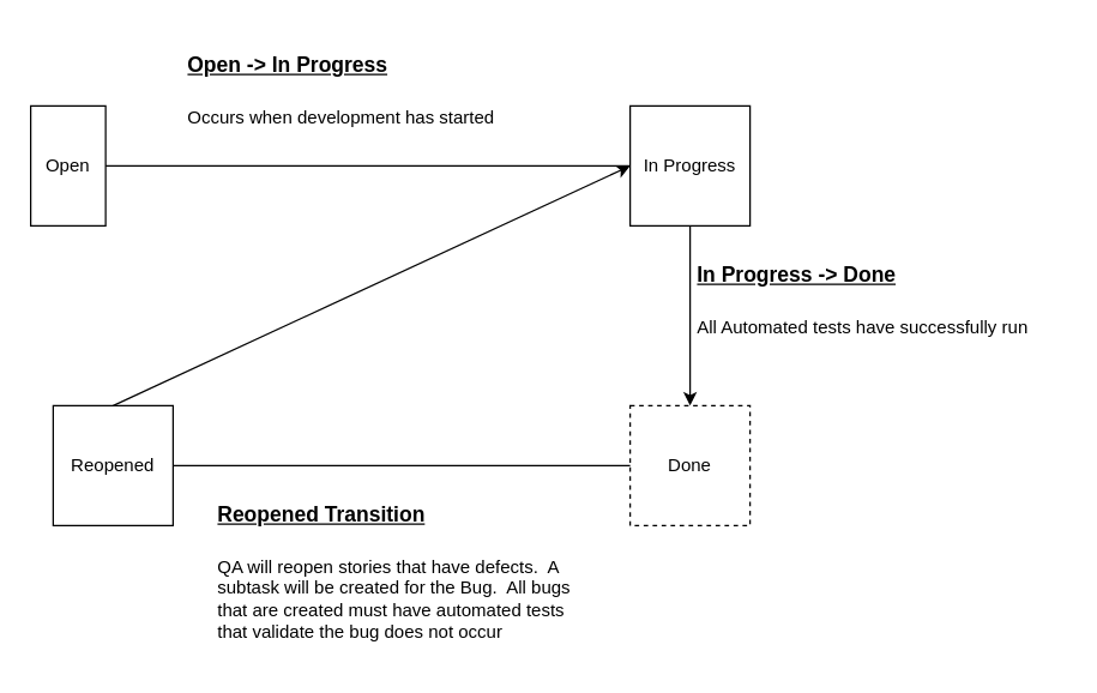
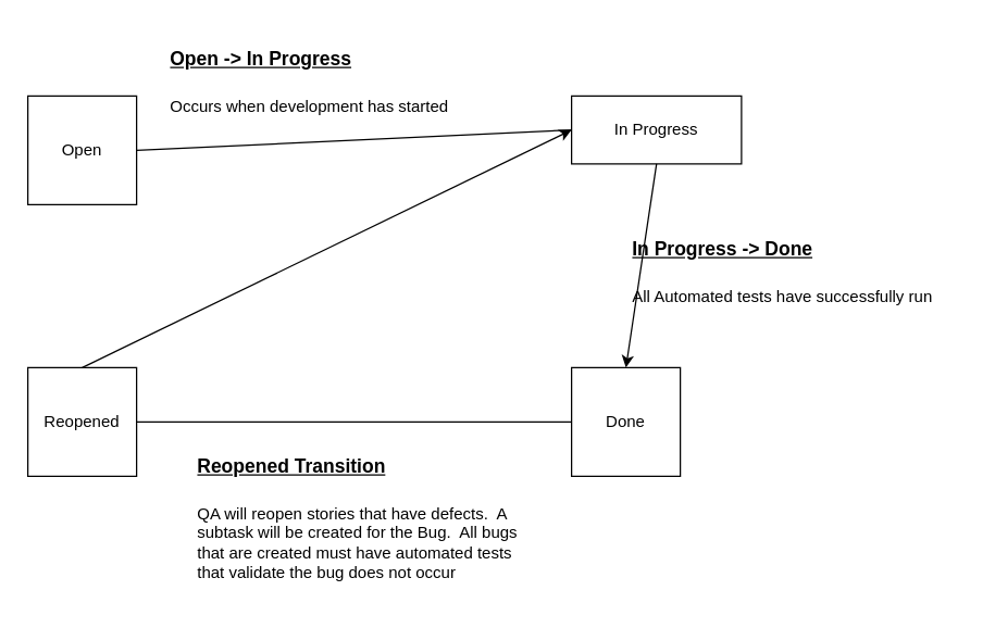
- <mxCell id="2" value="Open" style="whiteSpace=wrap;html=1;aspect=fixed;" vertex="1" parent="1"><mxGeometry x="20" y="70" width="50" height="80" as="geometry" /></mxCell>
+ <mxCell id="2" value="Open" style="whiteSpace=wrap;html=1;aspect=fixed;" vertex="1" parent="1"><mxGeometry x="20" y="70" width="80" height="80" as="geometry" /></mxCell>
- <mxCell id="3" value="In Progress" style="whiteSpace=wrap;html=1;aspect=fixed;" vertex="1" parent="1"><mxGeometry x="420" y="70" width="80" height="80" as="geometry" /></mxCell>
+ <mxCell id="3" value="In Progress" style="whiteSpace=wrap;html=1;aspect=fixed;" vertex="1" parent="1"><mxGeometry x="420" y="70" width="125" height="50" as="geometry" /></mxCell>
- <mxCell id="5" value="Reopened" style="whiteSpace=wrap;html=1;aspect=fixed;" vertex="1" parent="1"><mxGeometry x="35" y="270" width="80" height="80" as="geometry" /></mxCell>
+ <mxCell id="5" value="Reopened" style="whiteSpace=wrap;html=1;aspect=fixed;" vertex="1" parent="1"><mxGeometry x="20" y="270" width="80" height="80" as="geometry" /></mxCell>
- <mxCell id="4" value="Done" style="whiteSpace=wrap;html=1;aspect=fixed;dashed=1;" vertex="1" parent="1"><mxGeometry x="420" y="270" width="80" height="80" as="geometry" /></mxCell>
+ <mxCell id="4" value="Done" style="whiteSpace=wrap;html=1;aspect=fixed;" vertex="1" parent="1"><mxGeometry x="420" y="270" width="80" height="80" as="geometry" /></mxCell>
